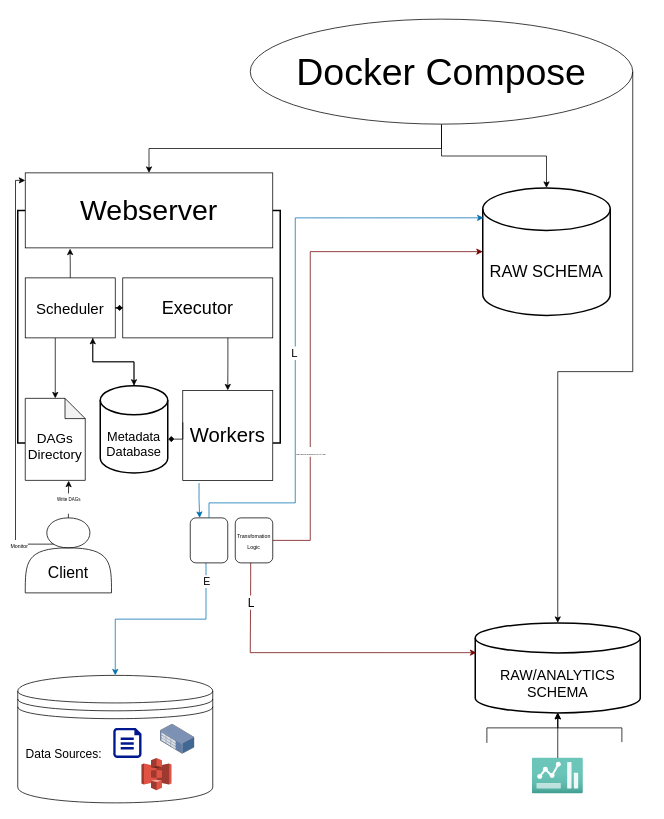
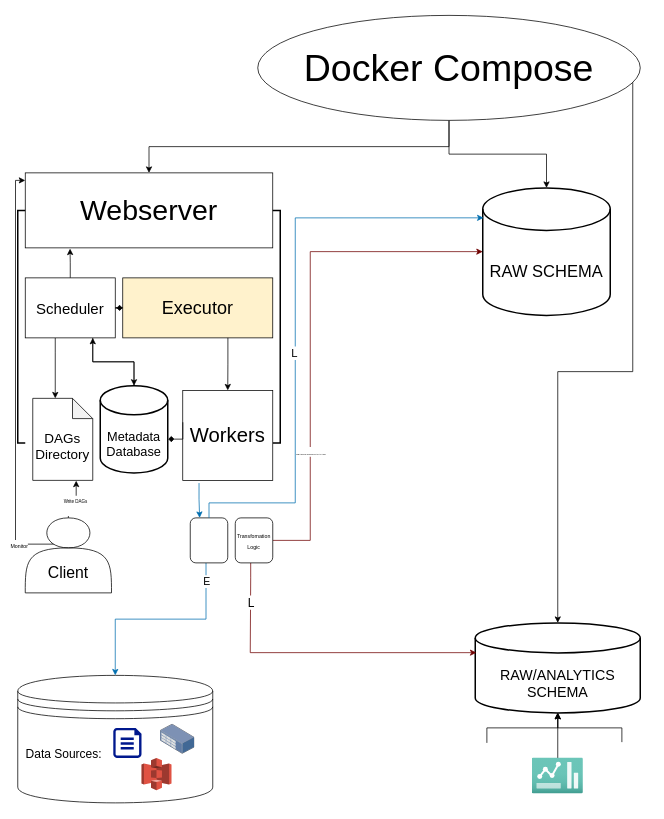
- <mxCell id="4" value="&lt;font style=&quot;font-size: 50px;&quot;&gt;Docker Compose&lt;/font&gt;" style="ellipse;whiteSpace=wrap;html=1;" parent="1" vertex="1"><mxGeometry x="333" y="25" width="510" height="140" as="geometry" /></mxCell>
+ <mxCell id="4" value="&lt;font style=&quot;font-size: 50px;&quot;&gt;Docker Compose&lt;/font&gt;" style="ellipse;whiteSpace=wrap;html=1;" parent="1" vertex="1"><mxGeometry x="343" y="20" width="510" height="140" as="geometry" /></mxCell>
- <mxCell id="15" value="&lt;font style=&quot;font-size: 24px;&quot;&gt;Executor&lt;/font&gt;" style="rounded=0;whiteSpace=wrap;html=1;" parent="1" vertex="1"><mxGeometry x="163" y="370" width="200" height="80" as="geometry" /></mxCell>
+ <mxCell id="15" value="&lt;font style=&quot;font-size: 24px;&quot;&gt;Executor&lt;/font&gt;" style="rounded=0;whiteSpace=wrap;html=1;fillColor=#fff2cc;" parent="1" vertex="1"><mxGeometry x="163" y="370" width="200" height="80" as="geometry" /></mxCell>
- <mxCell id="17" value="&lt;div&gt;&lt;font style=&quot;font-size: 18px;&quot;&gt;&lt;br&gt;&lt;/font&gt;&lt;/div&gt;&lt;font style=&quot;font-size: 18px;&quot;&gt;DAGs Directory&lt;/font&gt;" style="shape=note;whiteSpace=wrap;html=1;backgroundOutline=1;darkOpacity=0.05;size=27;" parent="1" vertex="1"><mxGeometry x="33" y="530.63" width="80" height="109.37" as="geometry" /></mxCell>
+ <mxCell id="17" value="&lt;div&gt;&lt;font style=&quot;font-size: 18px;&quot;&gt;&lt;br&gt;&lt;/font&gt;&lt;/div&gt;&lt;font style=&quot;font-size: 18px;&quot;&gt;DAGs Directory&lt;/font&gt;" style="shape=note;whiteSpace=wrap;html=1;backgroundOutline=1;darkOpacity=0.05;size=27;" parent="1" vertex="1"><mxGeometry x="43" y="530.63" width="80" height="109.37" as="geometry" /></mxCell>
